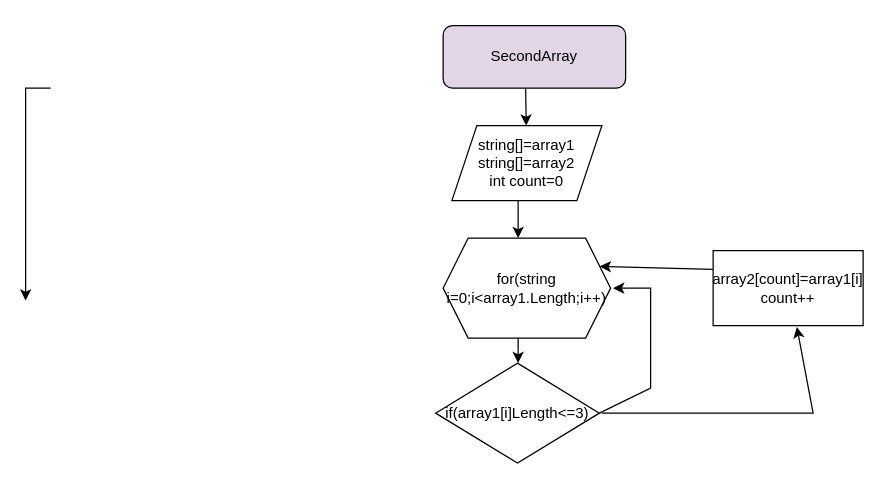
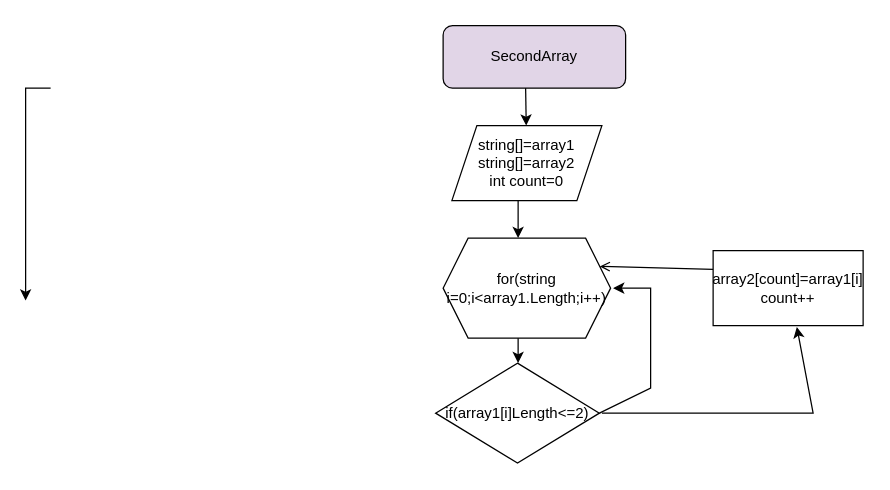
- <mxCell id="13" value="" style="endArrow=classic;html=1;rounded=0;exitX=0;exitY=0.25;exitDx=0;exitDy=0;entryX=1;entryY=0.25;entryDx=0;entryDy=0;" edge="1" parent="1" source="10" target="7"><mxGeometry width="50" height="50" relative="1" as="geometry"><mxPoint x="510" y="280" as="sourcePoint" /><mxPoint x="490" y="230" as="targetPoint" /><Array as="points" /></mxGeometry></mxCell>
+ <mxCell id="13" value="" style="endArrow=open;html=1;rounded=0;exitX=0;exitY=0.25;exitDx=0;exitDy=0;entryX=1;entryY=0.25;entryDx=0;entryDy=0;" edge="1" parent="1" source="10" target="7"><mxGeometry width="50" height="50" relative="1" as="geometry"><mxPoint x="510" y="280" as="sourcePoint" /><mxPoint x="490" y="230" as="targetPoint" /><Array as="points" /></mxGeometry></mxCell>
- <mxCell id="8" value="if(array1[i]Length&amp;lt;=3)" style="rhombus;whiteSpace=wrap;html=1;" vertex="1" parent="1"><mxGeometry x="348" y="290" width="131" height="80" as="geometry" /></mxCell>
+ <mxCell id="8" value="if(array1[i]Length&amp;lt;=2)" style="rhombus;whiteSpace=wrap;html=1;" vertex="1" parent="1"><mxGeometry x="348" y="290" width="131" height="80" as="geometry" /></mxCell>
